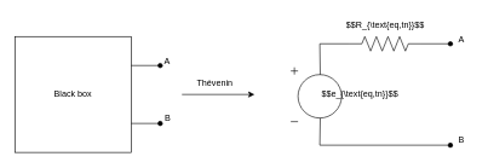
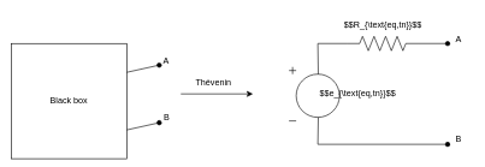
- <mxCell id="2" value="Black box" style="whiteSpace=wrap;html=1;aspect=fixed;" vertex="1" parent="1"><mxGeometry x="20" y="50" width="160" height="160" as="geometry" /></mxCell>
+ <mxCell id="2" value="Black box" style="whiteSpace=wrap;html=1;aspect=fixed;" vertex="1" parent="1"><mxGeometry x="15" y="60" width="160" height="160" as="geometry" /></mxCell>
